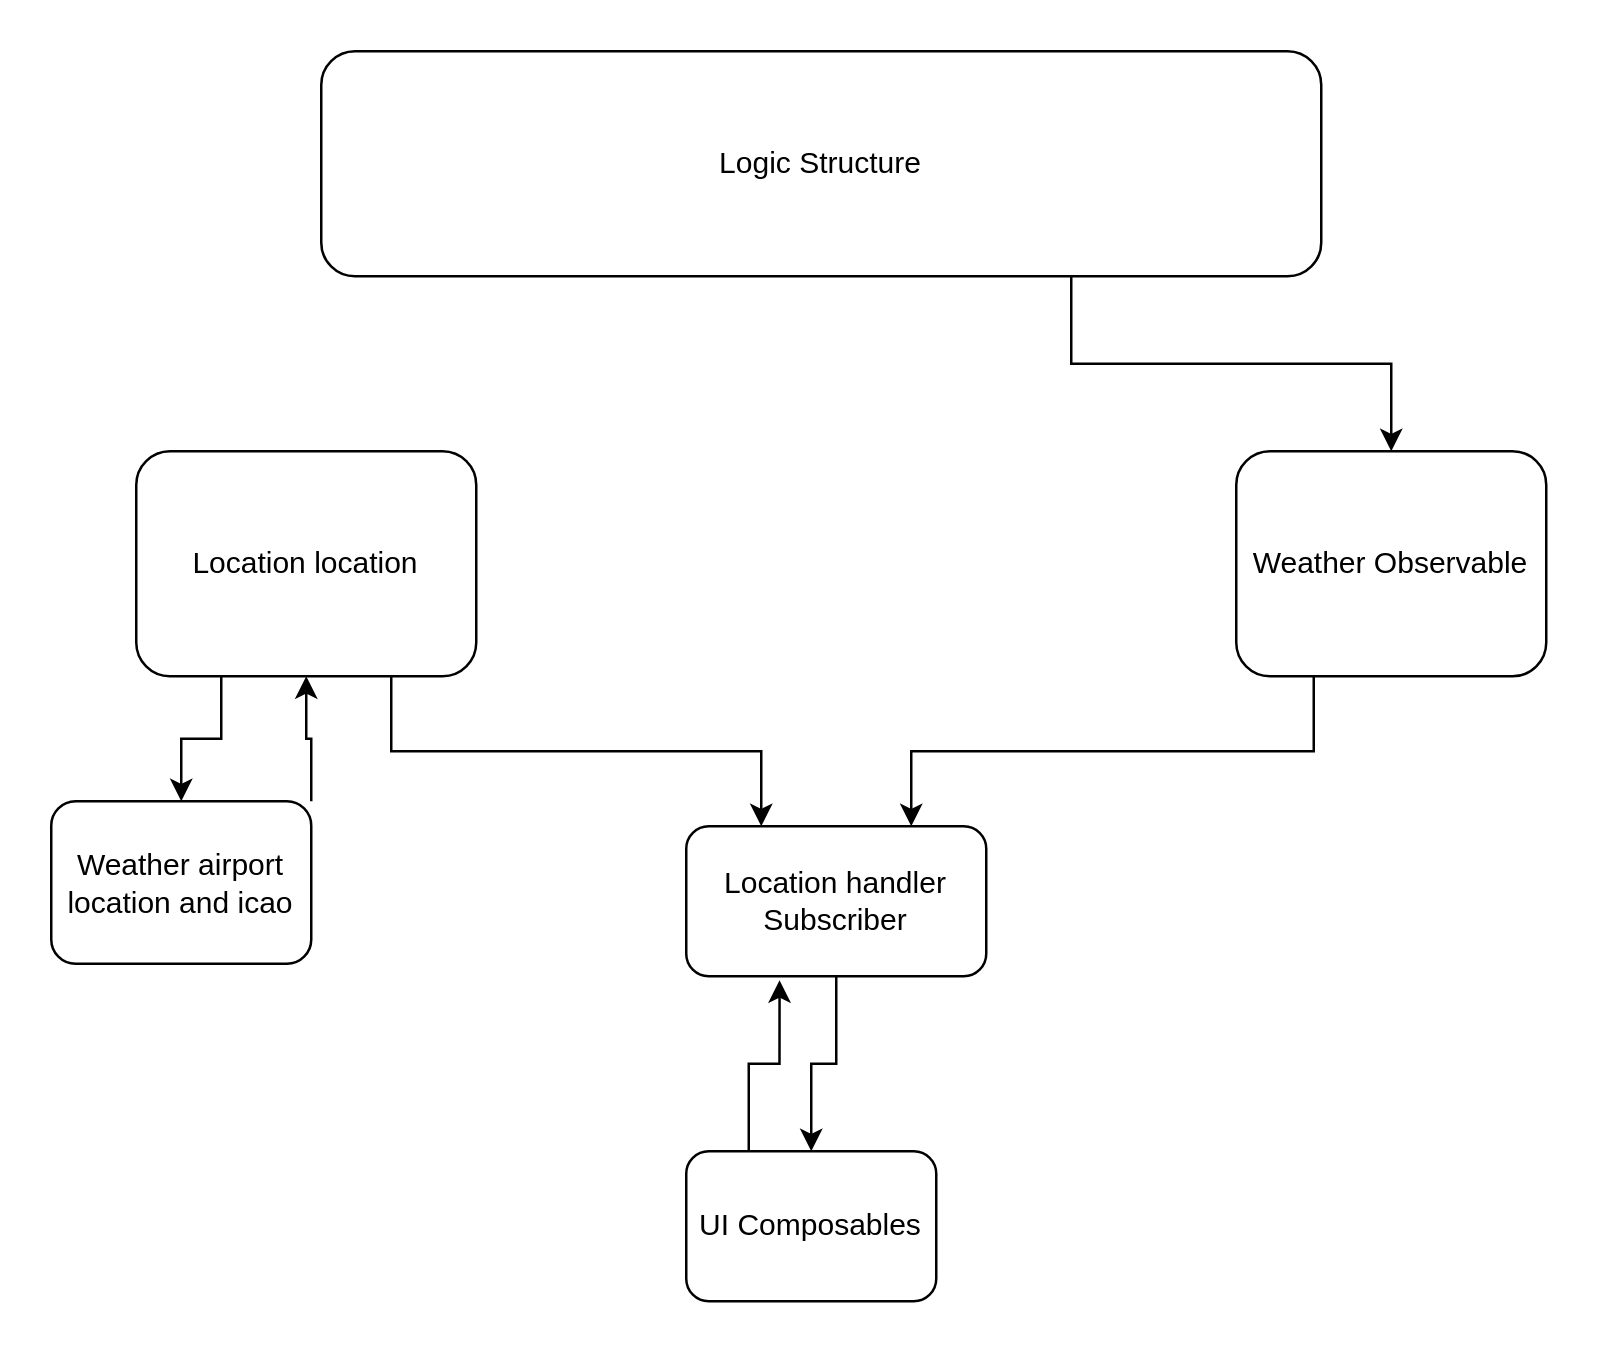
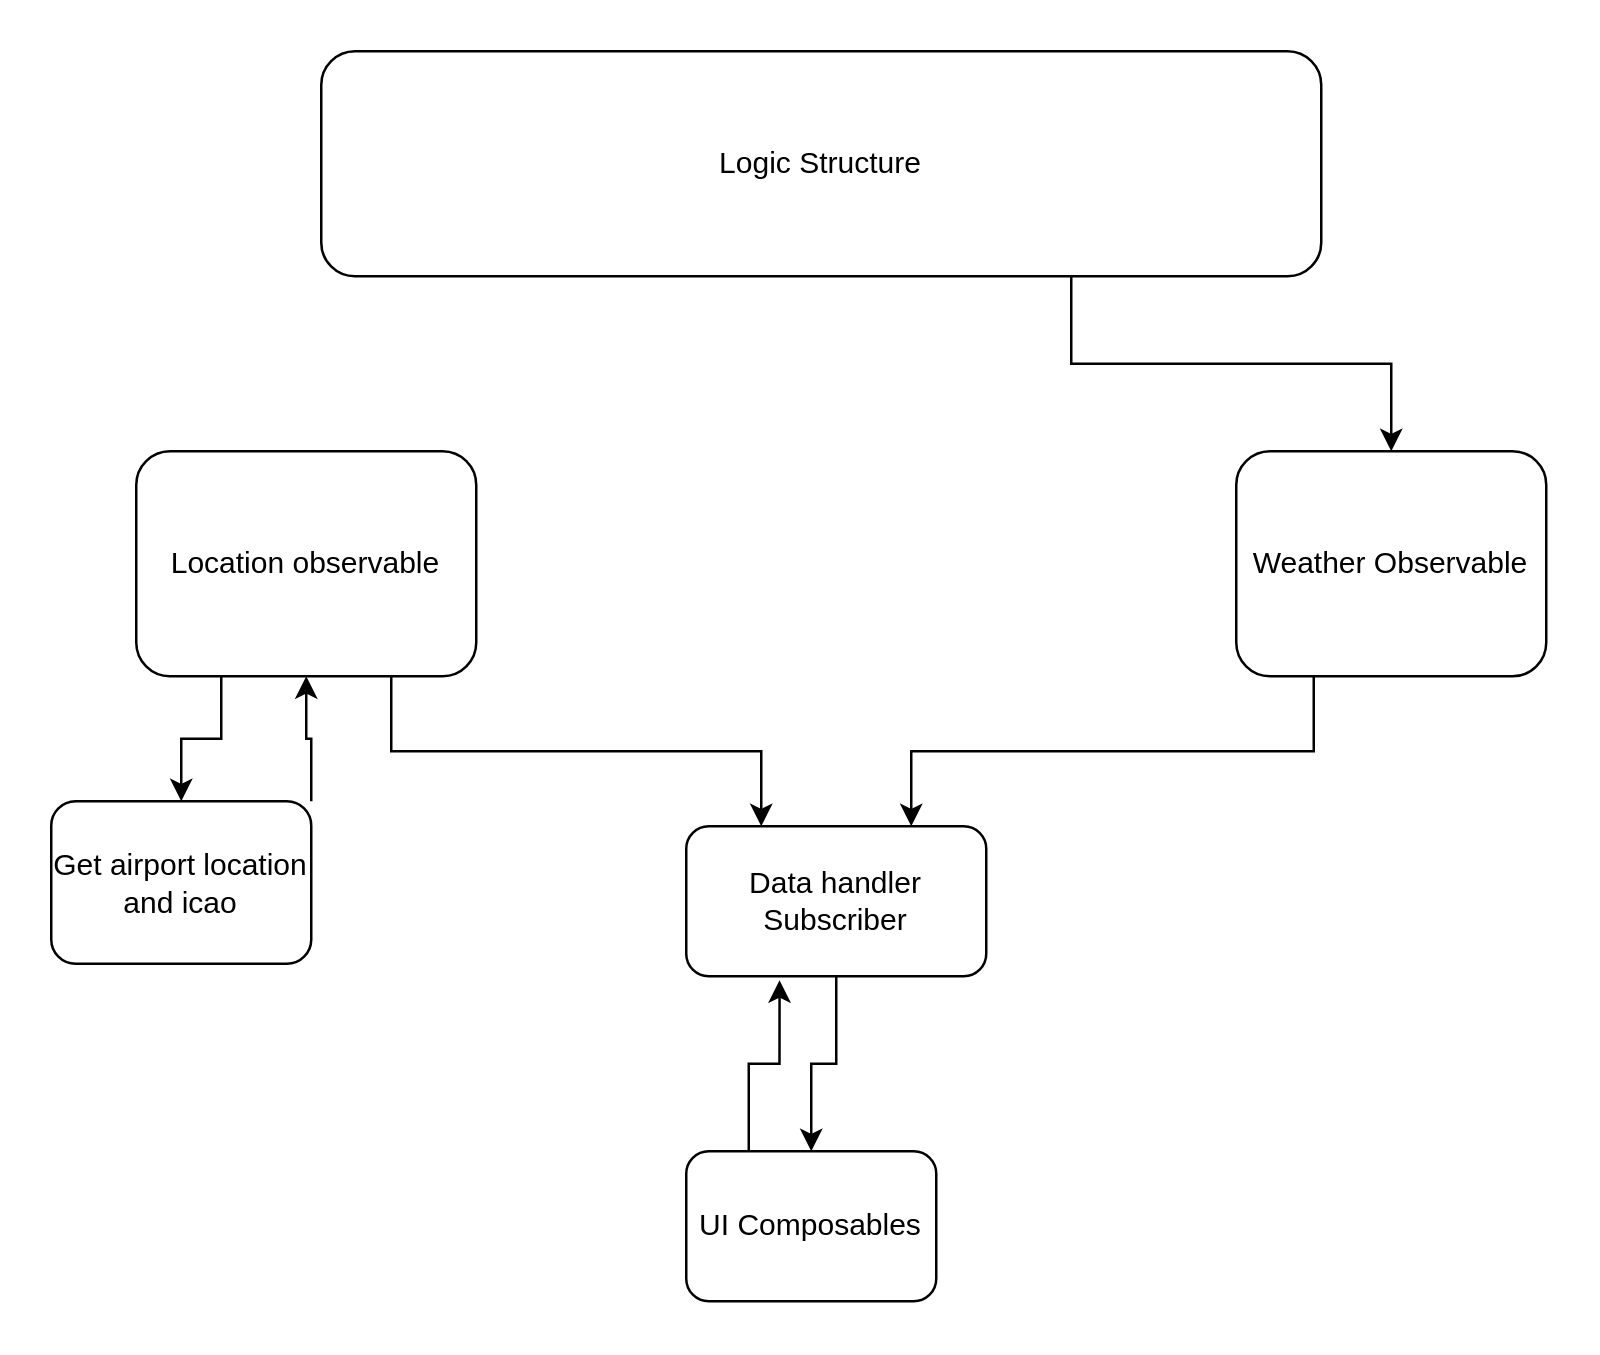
- <mxCell id="6" value="Location location" style="rounded=1;whiteSpace=wrap;html=1;" vertex="1" parent="1"><mxGeometry x="54" y="180" width="136" height="90" as="geometry" /></mxCell>
+ <mxCell id="6" value="Location observable" style="rounded=1;whiteSpace=wrap;html=1;" vertex="1" parent="1"><mxGeometry x="54" y="180" width="136" height="90" as="geometry" /></mxCell>
- <mxCell id="14" value="Weather airport location and icao" style="rounded=1;whiteSpace=wrap;html=1;" vertex="1" parent="1"><mxGeometry x="20" y="320" width="104" height="65" as="geometry" /></mxCell>
+ <mxCell id="14" value="Get airport location and icao" style="rounded=1;whiteSpace=wrap;html=1;" vertex="1" parent="1"><mxGeometry x="20" y="320" width="104" height="65" as="geometry" /></mxCell>
- <mxCell id="10" value="Location handler Subscriber" style="rounded=1;whiteSpace=wrap;html=1;" vertex="1" parent="1"><mxGeometry x="274" y="330" width="120" height="60" as="geometry" /></mxCell>
+ <mxCell id="10" value="Data handler Subscriber" style="rounded=1;whiteSpace=wrap;html=1;" vertex="1" parent="1"><mxGeometry x="274" y="330" width="120" height="60" as="geometry" /></mxCell>
